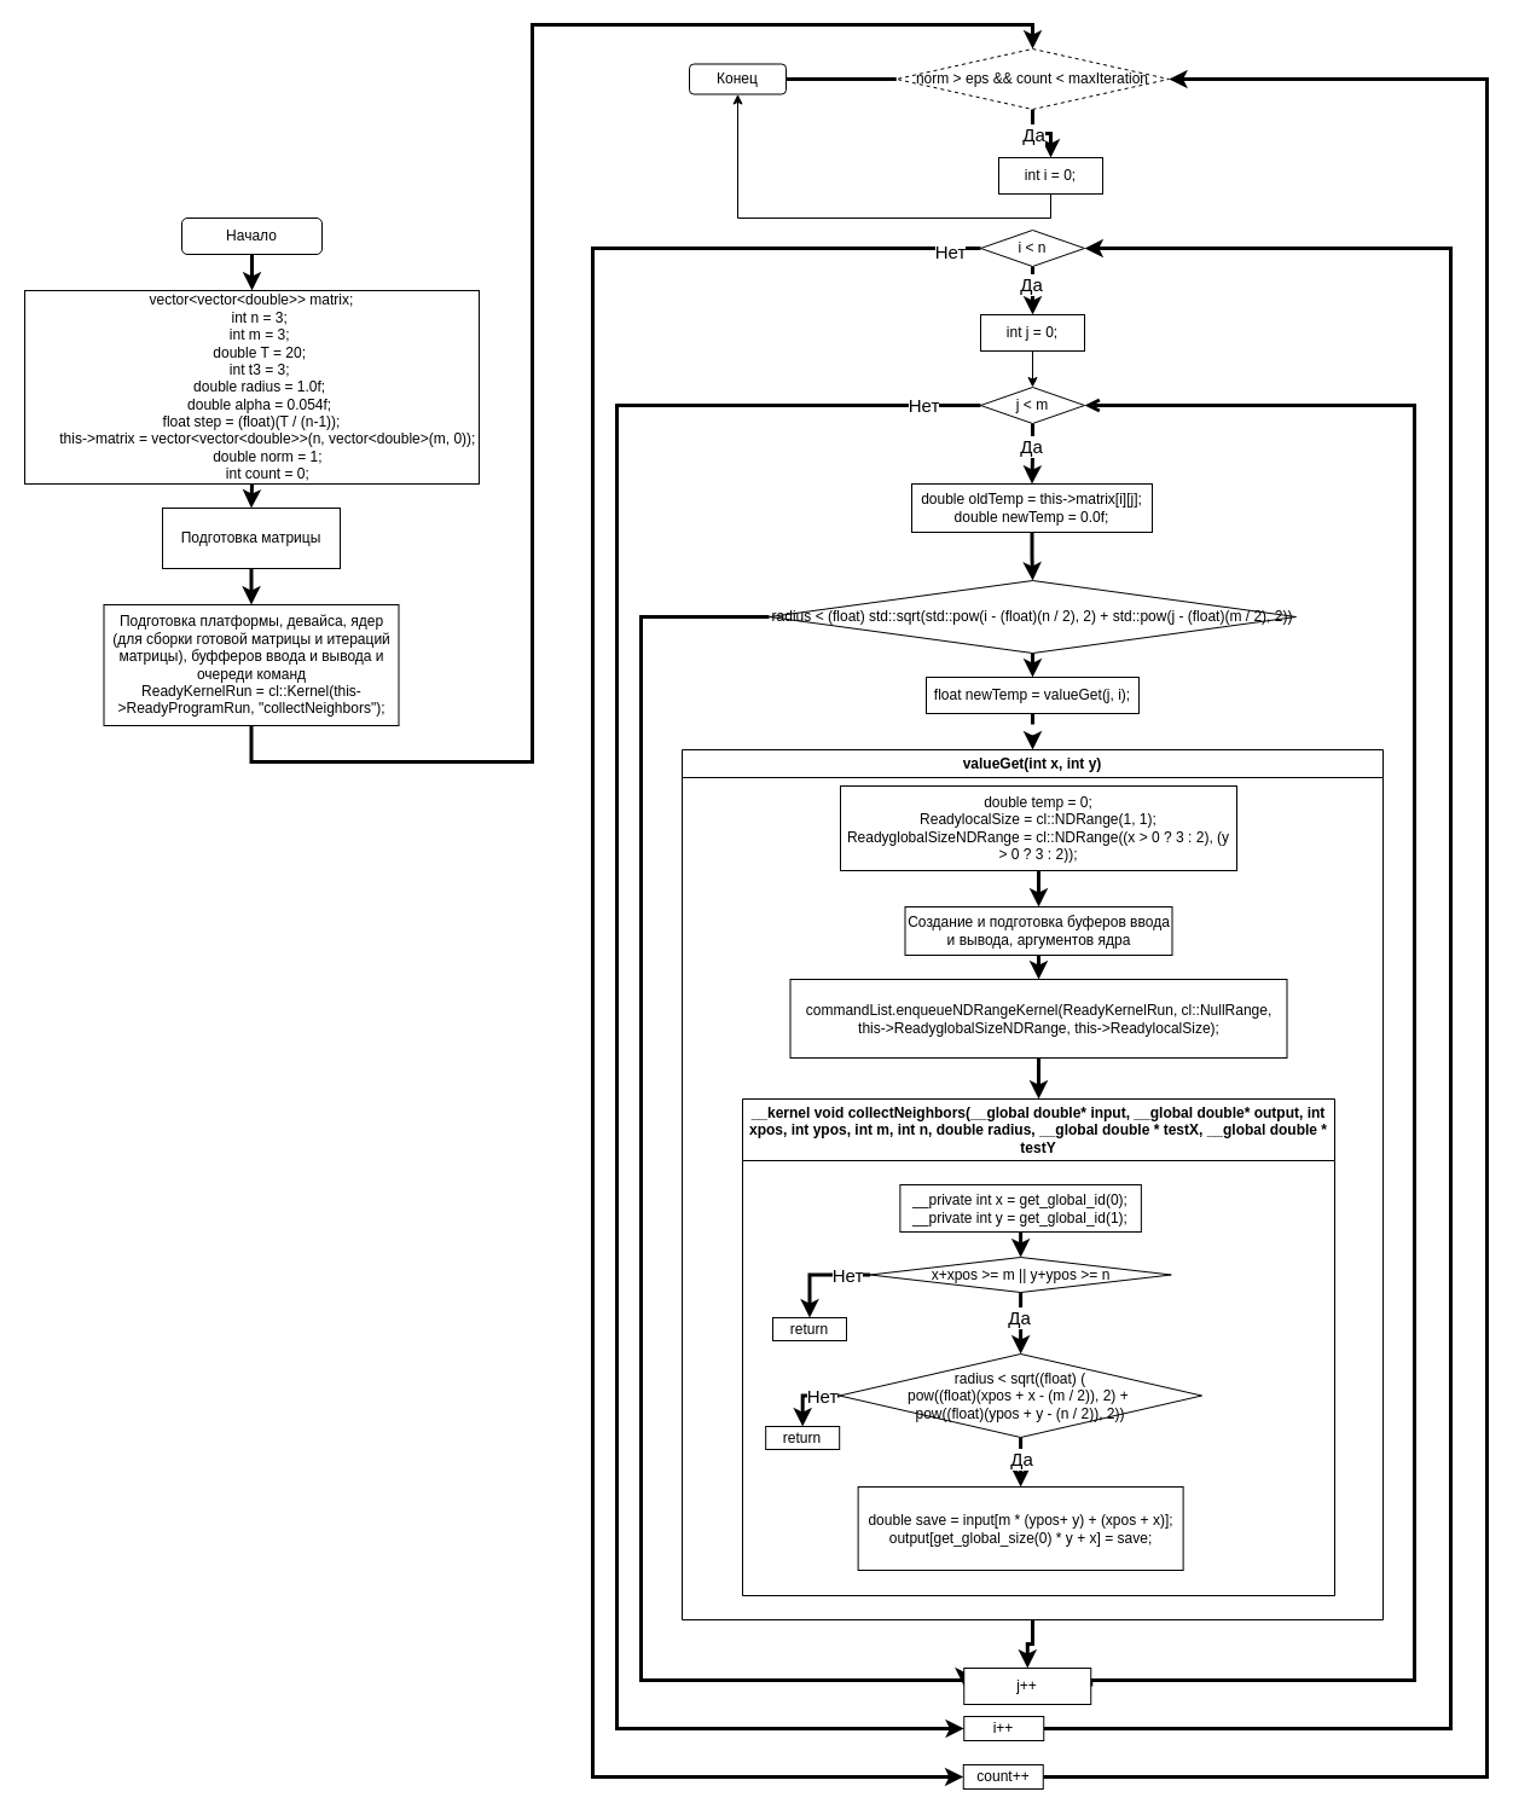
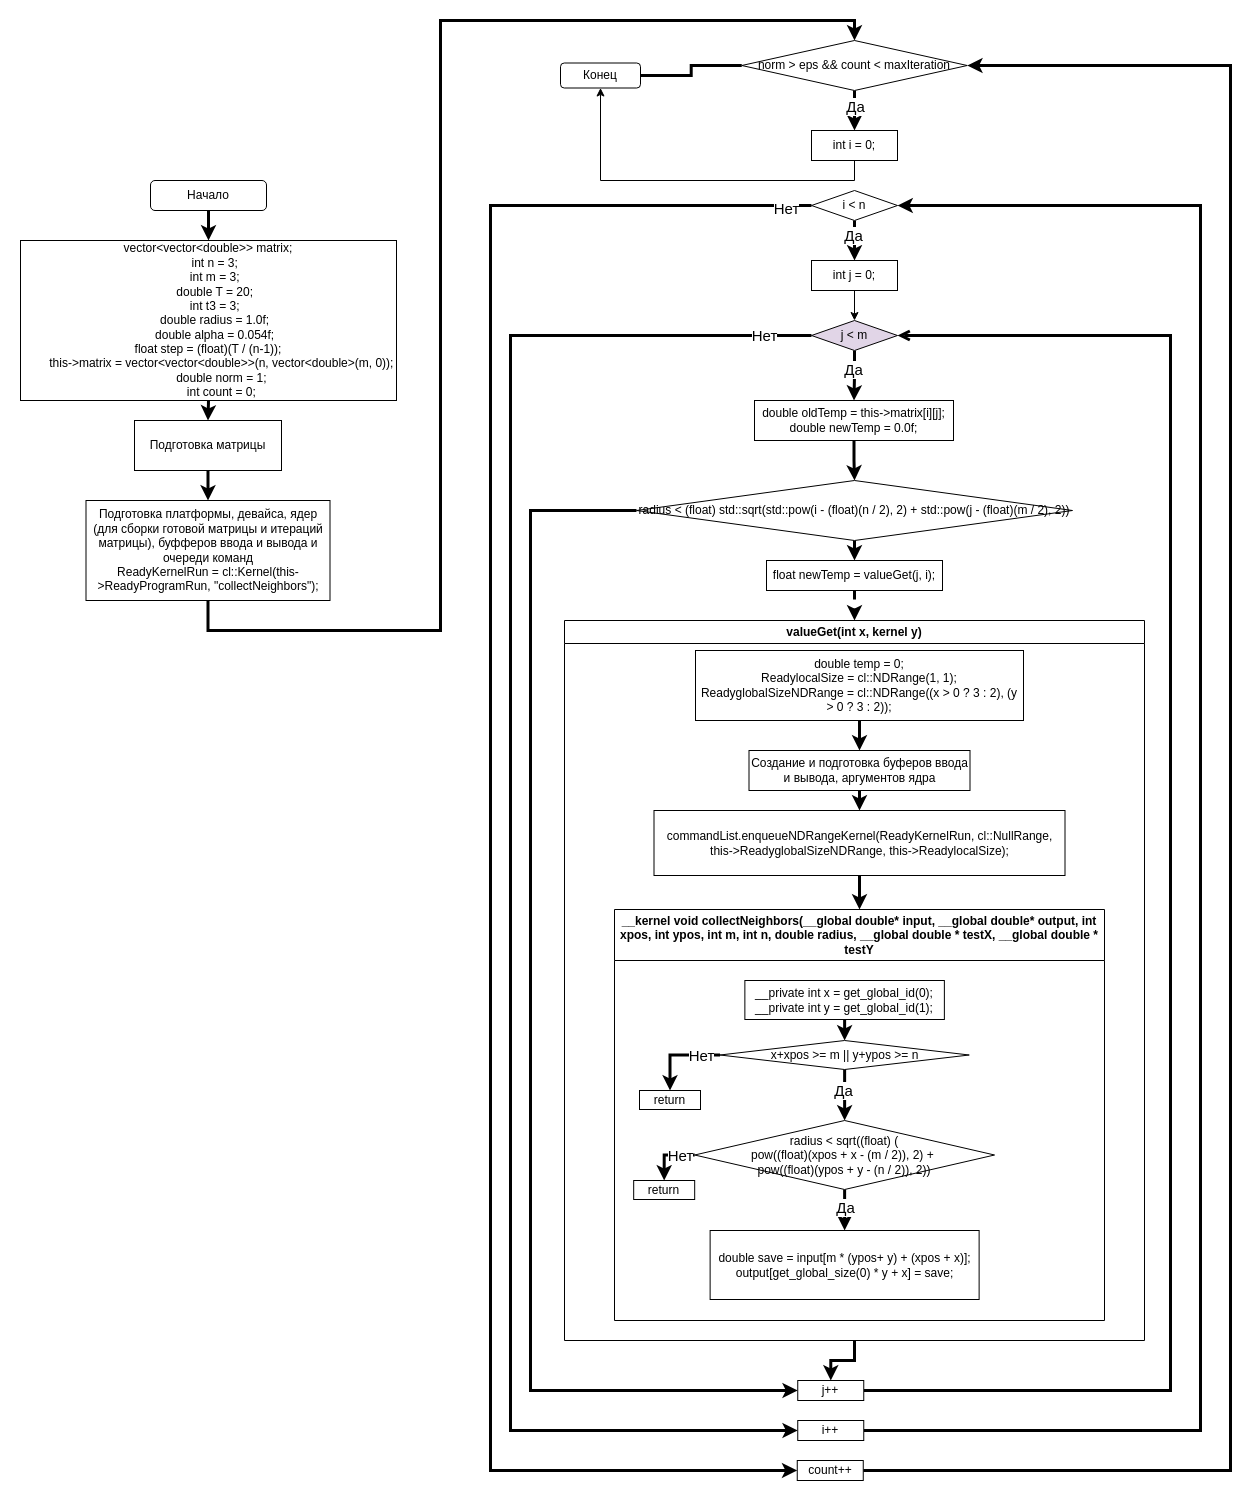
- <mxCell id="35" value="Конец" style="rounded=1;whiteSpace=wrap;html=1;" vertex="1" parent="1"><mxGeometry x="570" y="52.5" width="80" height="25" as="geometry" /></mxCell>
+ <mxCell id="35" value="Конец" style="rounded=1;whiteSpace=wrap;html=1;" vertex="1" parent="1"><mxGeometry x="560" y="62.5" width="80" height="25" as="geometry" /></mxCell>
- <mxCell id="9" value="norm &amp;gt; eps &amp;amp;&amp;amp; count &amp;lt; maxIteration" style="rhombus;whiteSpace=wrap;html=1;dashed=1;" vertex="1" parent="1"><mxGeometry x="741.25" y="40" width="225.5" height="50" as="geometry" /></mxCell>
+ <mxCell id="9" value="norm &amp;gt; eps &amp;amp;&amp;amp; count &amp;lt; maxIteration" style="rhombus;whiteSpace=wrap;html=1;" vertex="1" parent="1"><mxGeometry x="741.25" y="40" width="225.5" height="50" as="geometry" /></mxCell>
- <mxCell id="11" value="int i = 0;" style="rounded=0;whiteSpace=wrap;html=1;" vertex="1" parent="1"><mxGeometry x="826" y="130" width="86" height="30" as="geometry" /></mxCell>
+ <mxCell id="11" value="int i = 0;" style="rounded=0;whiteSpace=wrap;html=1;" vertex="1" parent="1"><mxGeometry x="811" y="130" width="86" height="30" as="geometry" /></mxCell>
- <mxCell id="23" value="j &amp;lt; m" style="rhombus;whiteSpace=wrap;html=1;" vertex="1" parent="1"><mxGeometry x="811" y="320" width="86" height="30" as="geometry" /></mxCell>
+ <mxCell id="23" value="j &amp;lt; m" style="rhombus;whiteSpace=wrap;html=1;fillColor=#e1d5e7;" vertex="1" parent="1"><mxGeometry x="811" y="320" width="86" height="30" as="geometry" /></mxCell>
- <mxCell id="43" value="valueGet(int x, int y)" style="swimlane;whiteSpace=wrap;html=1;" vertex="1" parent="1"><mxGeometry x="564" y="620" width="580" height="720" as="geometry"><mxRectangle x="124" y="870" width="160" height="30" as="alternateBounds" /></mxGeometry></mxCell>
+ <mxCell id="43" value="valueGet(int x, kernel y)" style="swimlane;whiteSpace=wrap;html=1;" vertex="1" parent="1"><mxGeometry x="564" y="620" width="580" height="720" as="geometry"><mxRectangle x="124" y="870" width="160" height="30" as="alternateBounds" /></mxGeometry></mxCell>
- <mxCell id="30" value="j++" style="rounded=0;whiteSpace=wrap;html=1;" vertex="1" parent="1"><mxGeometry x="797.25" y="1380" width="105" height="30" as="geometry" /></mxCell>
+ <mxCell id="30" value="j++" style="rounded=0;whiteSpace=wrap;html=1;" vertex="1" parent="1"><mxGeometry x="797.25" y="1380" width="66" height="20" as="geometry" /></mxCell>
